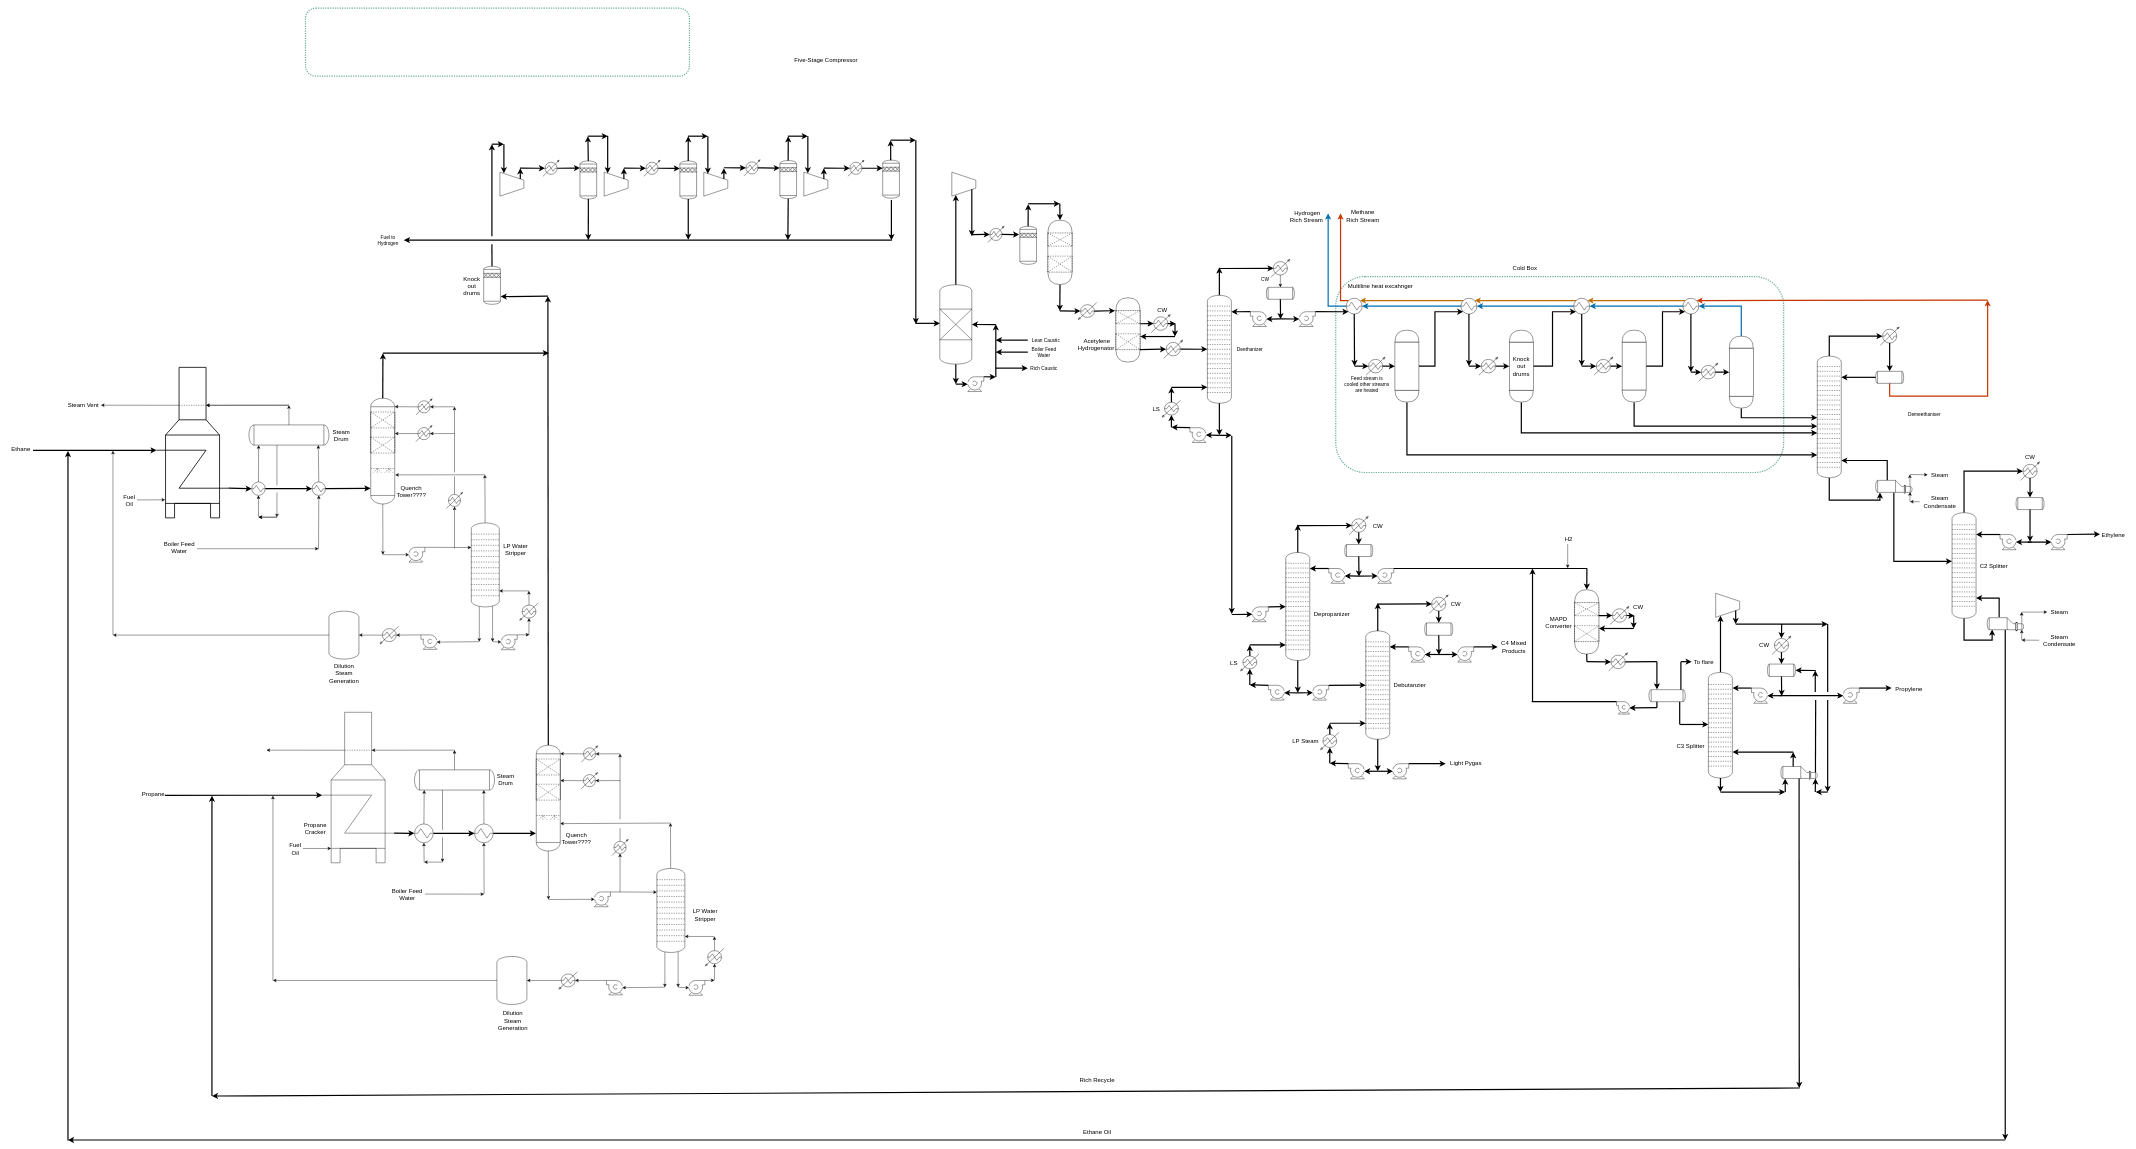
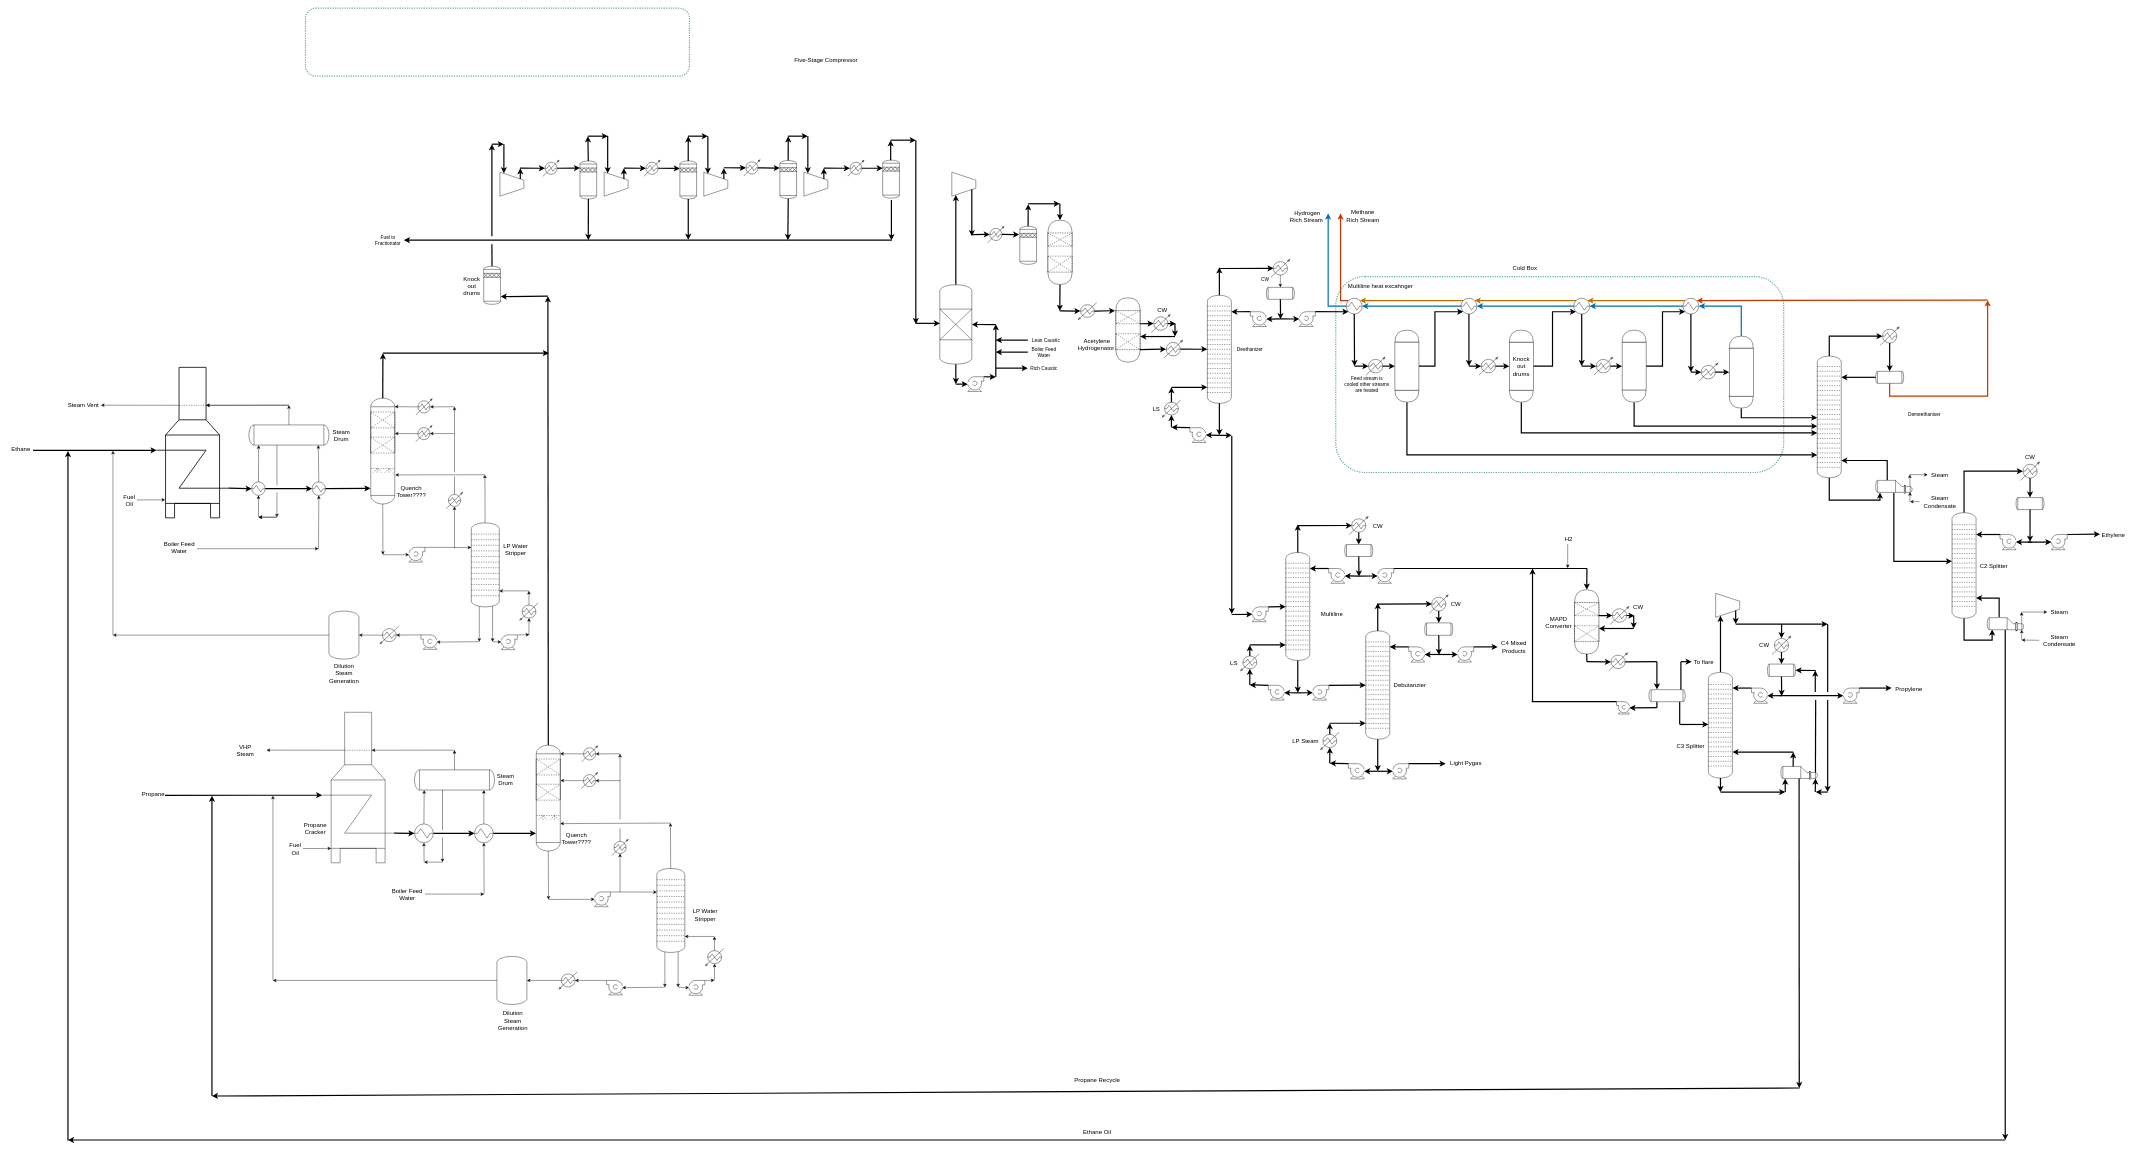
- <mxCell id="527" value="Fuel to&lt;br&gt;Hydrogen" style="text;html=1;align=center;verticalAlign=middle;resizable=0;points=[];autosize=1;" vertex="1" parent="1"><mxGeometry x="929" y="585" width="80" height="30" as="geometry" /></mxCell>
+ <mxCell id="527" value="Fuel to&lt;br&gt;Fractionator" style="text;html=1;align=center;verticalAlign=middle;resizable=0;points=[];autosize=1;" vertex="1" parent="1"><mxGeometry x="929" y="585" width="80" height="30" as="geometry" /></mxCell>
- <mxCell id="83" value="Depropanizer" style="text;html=1;align=center;verticalAlign=middle;resizable=0;points=[];autosize=1;fontSize=15;" parent="1" vertex="1"><mxGeometry x="3274" y="1524" width="110" height="20" as="geometry" /></mxCell>
+ <mxCell id="83" value="Multiline" style="text;html=1;align=center;verticalAlign=middle;resizable=0;points=[];autosize=1;fontSize=15;" parent="1" vertex="1"><mxGeometry x="3274" y="1524" width="110" height="20" as="geometry" /></mxCell>
+ <mxCell id="369" value="VHP&lt;br&gt;Steam" style="text;html=1;align=center;verticalAlign=middle;resizable=0;points=[];autosize=1;fontSize=15;" parent="1" vertex="1"><mxGeometry x="581.5" y="1854.55" width="60" height="40" as="geometry" /></mxCell>
- <mxCell id="181" value="Rich Recycle" style="text;html=1;align=center;verticalAlign=middle;resizable=0;points=[];autosize=1;fontSize=15;" parent="1" vertex="1"><mxGeometry x="2677" y="2690" width="130" height="20" as="geometry" /></mxCell>
+ <mxCell id="181" value="Propane Recycle" style="text;html=1;align=center;verticalAlign=middle;resizable=0;points=[];autosize=1;fontSize=15;" parent="1" vertex="1"><mxGeometry x="2677" y="2690" width="130" height="20" as="geometry" /></mxCell>
